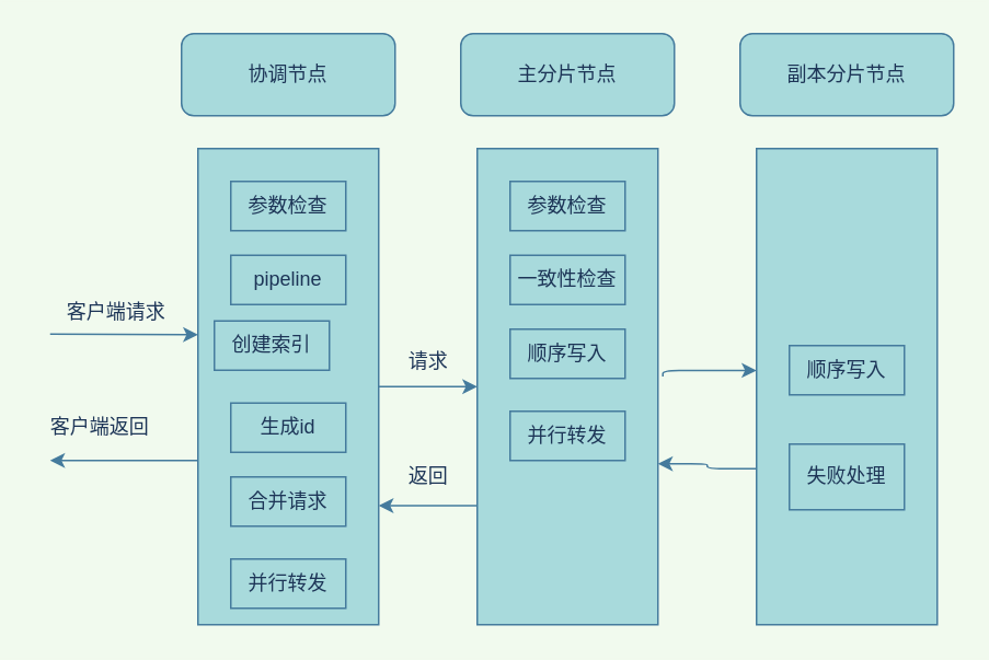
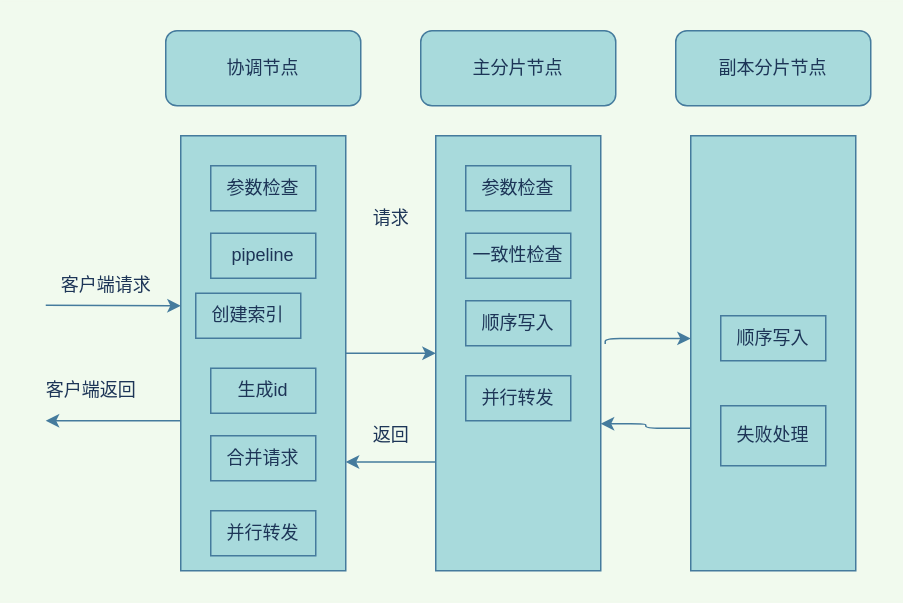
- <mxCell id="23" value="请求" style="text;html=1;align=center;verticalAlign=middle;resizable=0;points=[];autosize=1;strokeColor=none;fontColor=#1D3557;" vertex="1" parent="1"><mxGeometry x="240" y="210" width="40" height="20" as="geometry" /></mxCell>
+ <mxCell id="23" value="请求" style="text;html=1;align=center;verticalAlign=middle;resizable=0;points=[];autosize=1;strokeColor=none;fontColor=#1D3557;" vertex="1" parent="1"><mxGeometry x="240" y="135" width="40" height="20" as="geometry" /></mxCell>
